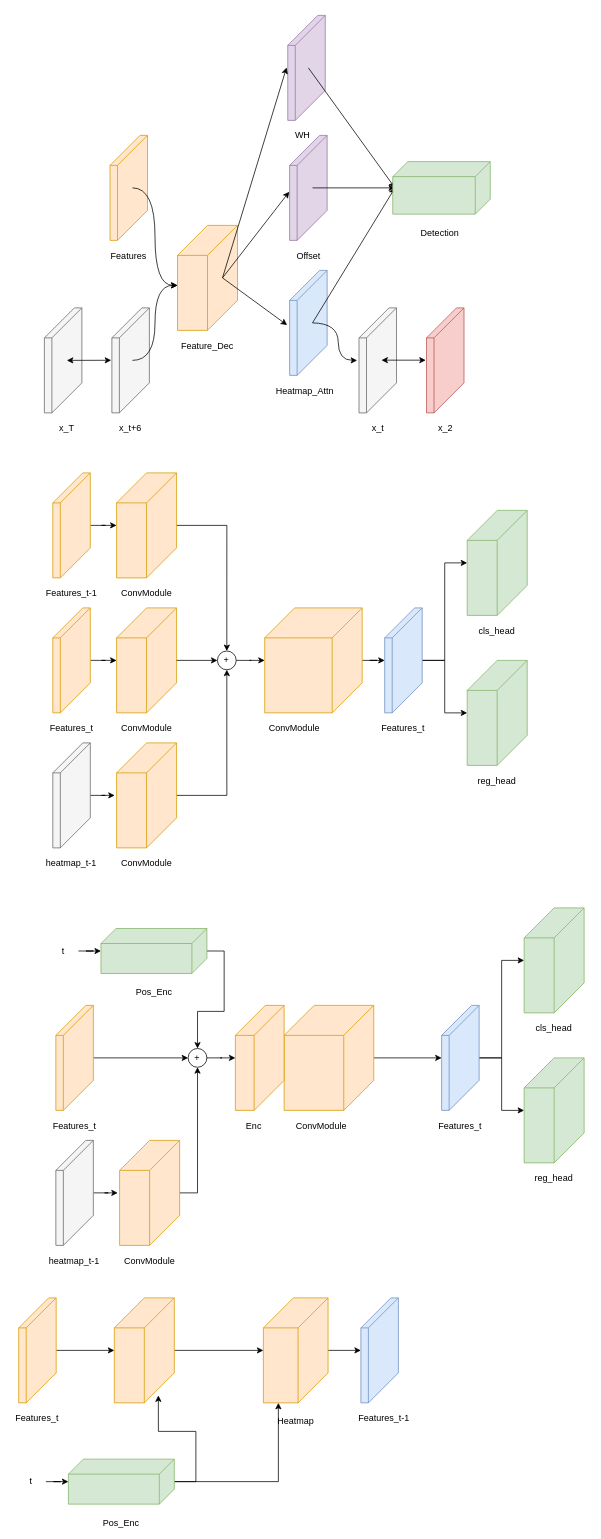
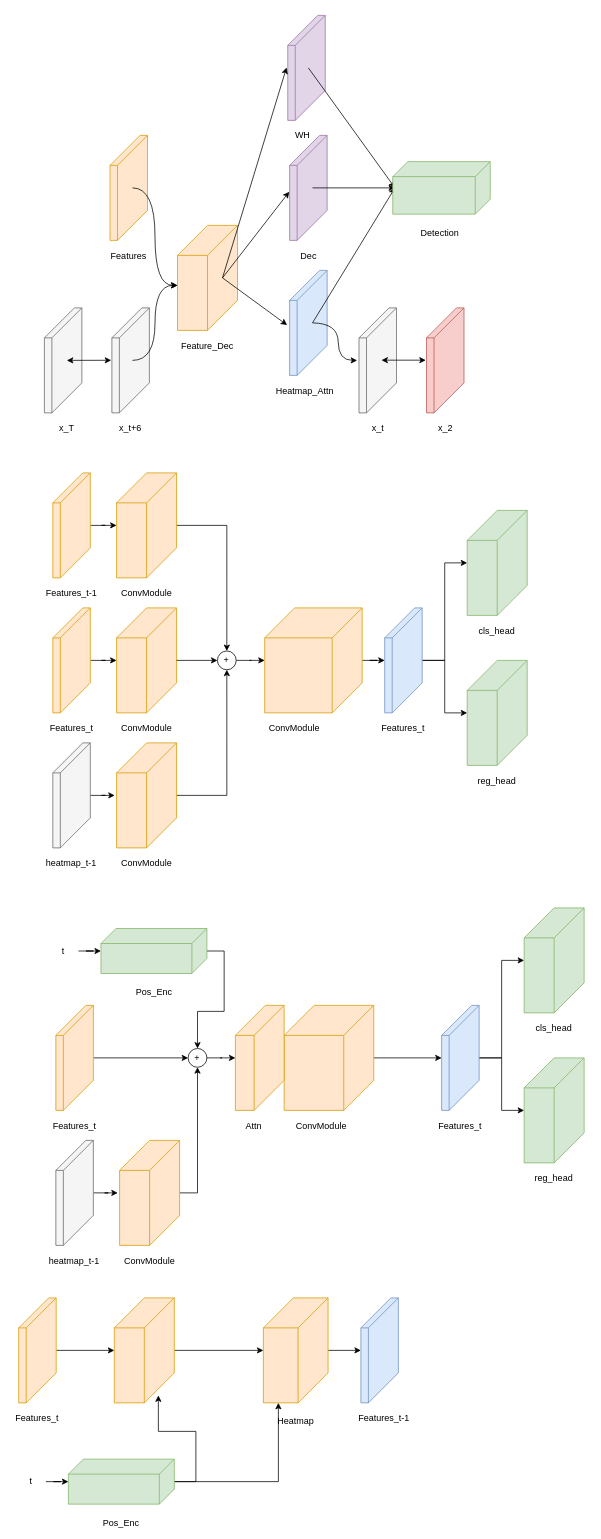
- <mxCell id="17" value="Offset" style="text;html=1;strokeColor=none;fillColor=none;align=center;verticalAlign=middle;whiteSpace=wrap;rounded=0;" parent="1" vertex="1"><mxGeometry x="390.5" y="340" width="40" as="geometry" /></mxCell>
+ <mxCell id="17" value="Dec" style="text;html=1;strokeColor=none;fillColor=none;align=center;verticalAlign=middle;whiteSpace=wrap;rounded=0;" parent="1" vertex="1"><mxGeometry x="390.5" y="340" width="40" as="geometry" /></mxCell>
- <mxCell id="108" value="Enc" style="text;html=1;strokeColor=none;fillColor=none;align=center;verticalAlign=middle;whiteSpace=wrap;rounded=0;" parent="1" vertex="1"><mxGeometry x="318.18" y="1500" width="40" as="geometry" /></mxCell>
+ <mxCell id="108" value="Attn" style="text;html=1;strokeColor=none;fillColor=none;align=center;verticalAlign=middle;whiteSpace=wrap;rounded=0;" parent="1" vertex="1"><mxGeometry x="318.18" y="1500" width="40" as="geometry" /></mxCell>
